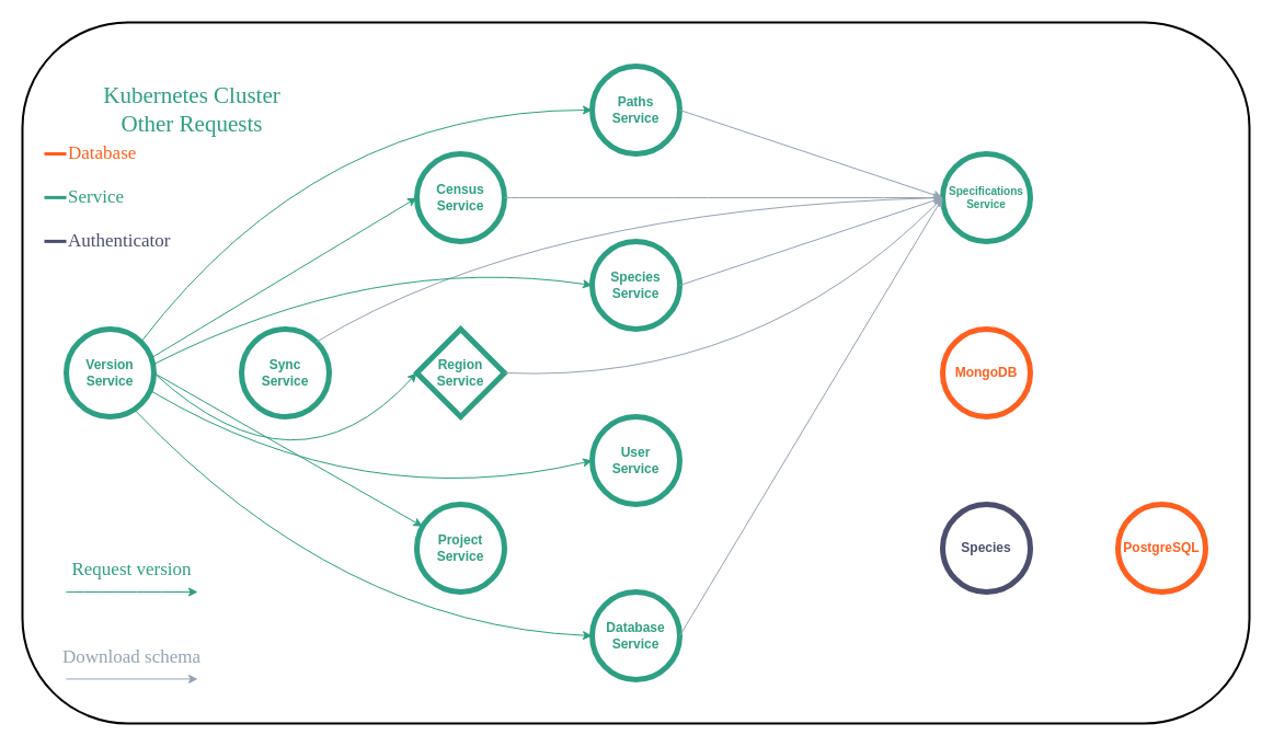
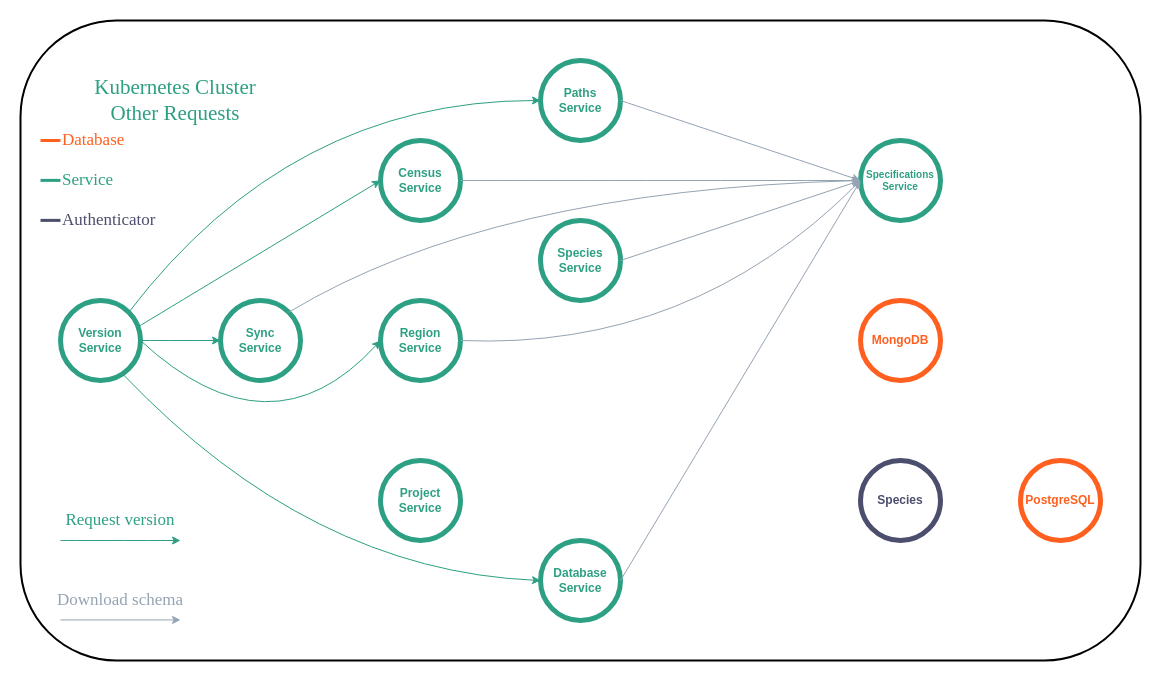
- <mxCell id="33" value="" style="endArrow=classic;html=1;fontSize=10;exitX=0.979;exitY=0.41;exitDx=0;exitDy=0;entryX=0;entryY=0.5;entryDx=0;entryDy=0;curved=1;fontFamily=Comfortaa;fontSource=https%3A%2F%2Ffonts.googleapis.com%2Fcss%3Ffamily%3DComfortaa;fontColor=#95A3B3;strokeColor=#2D9F83;exitPerimeter=0;" parent="1" source="12" target="6" edge="1"><mxGeometry width="50" height="50" relative="1" as="geometry"><mxPoint x="240" y="280" as="sourcePoint" /><mxPoint x="320" y="280" as="targetPoint" /><Array as="points"><mxPoint x="340" y="230" /></Array></mxGeometry></mxCell>
- <mxCell id="4" value="&lt;b&gt;Region&lt;br&gt;Service&lt;/b&gt;" style="rhombus;whiteSpace=wrap;html=1;aspect=fixed;strokeWidth=5;fillColor=none;fontColor=#2D9F83;strokeColor=#2D9F83;" parent="1" vertex="1"><mxGeometry x="380" y="300" width="80" height="80" as="geometry" /></mxCell>
+ <mxCell id="4" value="&lt;b&gt;Region&lt;br&gt;Service&lt;/b&gt;" style="ellipse;whiteSpace=wrap;html=1;aspect=fixed;strokeWidth=5;fillColor=none;fontColor=#2D9F83;strokeColor=#2D9F83;" parent="1" vertex="1"><mxGeometry x="380" y="300" width="80" height="80" as="geometry" /></mxCell>
- <mxCell id="26" value="" style="endArrow=classic;html=1;fontSize=10;exitX=1;exitY=0.5;exitDx=0;exitDy=0;curved=1;fontFamily=Comfortaa;fontSource=https%3A%2F%2Ffonts.googleapis.com%2Fcss%3Ffamily%3DComfortaa;fontColor=#95A3B3;strokeColor=#2D9F83;" parent="1" source="12" target="9" edge="1"><mxGeometry width="50" height="50" relative="1" as="geometry"><mxPoint x="630" y="270" as="sourcePoint" /><mxPoint x="870" y="190" as="targetPoint" /></mxGeometry></mxCell>
+ <mxCell id="26" value="" style="endArrow=classic;html=1;fontSize=10;exitX=1;exitY=0.5;exitDx=0;exitDy=0;entryX=0;entryY=0.5;entryDx=0;entryDy=0;curved=1;fontFamily=Comfortaa;fontSource=https%3A%2F%2Ffonts.googleapis.com%2Fcss%3Ffamily%3DComfortaa;fontColor=#95A3B3;strokeColor=#2D9F83;" parent="1" source="12" target="7" edge="1"><mxGeometry width="50" height="50" relative="1" as="geometry"><mxPoint x="630" y="270" as="sourcePoint" /><mxPoint x="870" y="190" as="targetPoint" /></mxGeometry></mxCell>
- <mxCell id="11" value="&lt;b&gt;User&lt;br&gt;Service&lt;br&gt;&lt;/b&gt;" style="ellipse;whiteSpace=wrap;html=1;aspect=fixed;strokeWidth=5;fillColor=none;fontColor=#2D9F83;strokeColor=#2D9F83;" parent="1" vertex="1"><mxGeometry x="540" y="380" width="80" height="80" as="geometry" /></mxCell>
- <mxCell id="34" value="" style="endArrow=classic;html=1;fontSize=10;exitX=0.979;exitY=0.713;exitDx=0;exitDy=0;entryX=0;entryY=0.5;entryDx=0;entryDy=0;curved=1;fontFamily=Comfortaa;fontSource=https%3A%2F%2Ffonts.googleapis.com%2Fcss%3Ffamily%3DComfortaa;fontColor=#95A3B3;strokeColor=#2D9F83;exitPerimeter=0;" parent="1" source="12" target="11" edge="1"><mxGeometry width="50" height="50" relative="1" as="geometry"><mxPoint x="210" y="410" as="sourcePoint" /><mxPoint x="290" y="410" as="targetPoint" /><Array as="points"><mxPoint x="330" y="470" /></Array></mxGeometry></mxCell>
